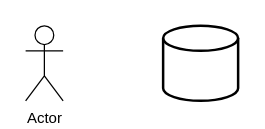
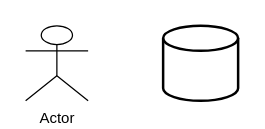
- <mxCell id="2" value="Actor" style="shape=umlActor;verticalLabelPosition=bottom;verticalAlign=top;html=1;" vertex="1" parent="1"><mxGeometry x="20" y="20" width="30" height="60" as="geometry" /></mxCell>
+ <mxCell id="2" value="Actor" style="shape=umlActor;verticalLabelPosition=bottom;verticalAlign=top;html=1;" vertex="1" parent="1"><mxGeometry x="20" y="20" width="50" height="60" as="geometry" /></mxCell>
